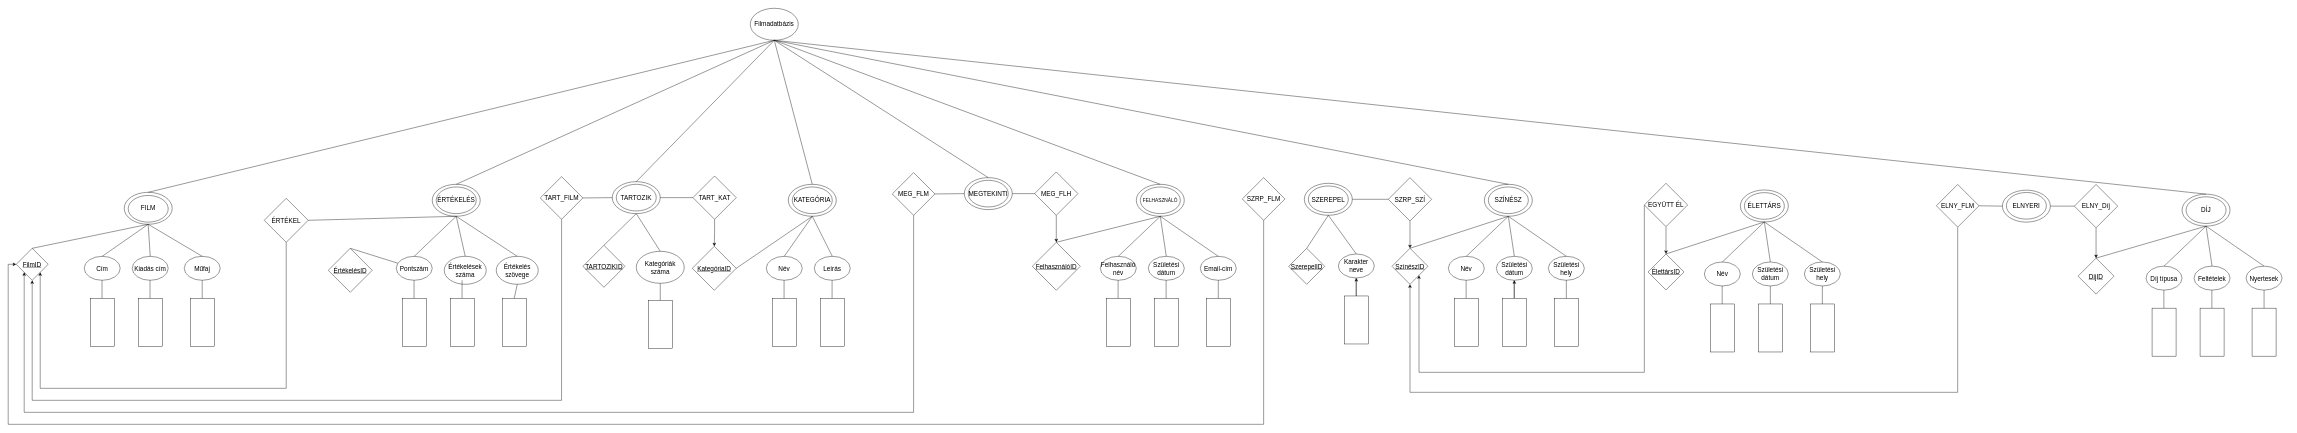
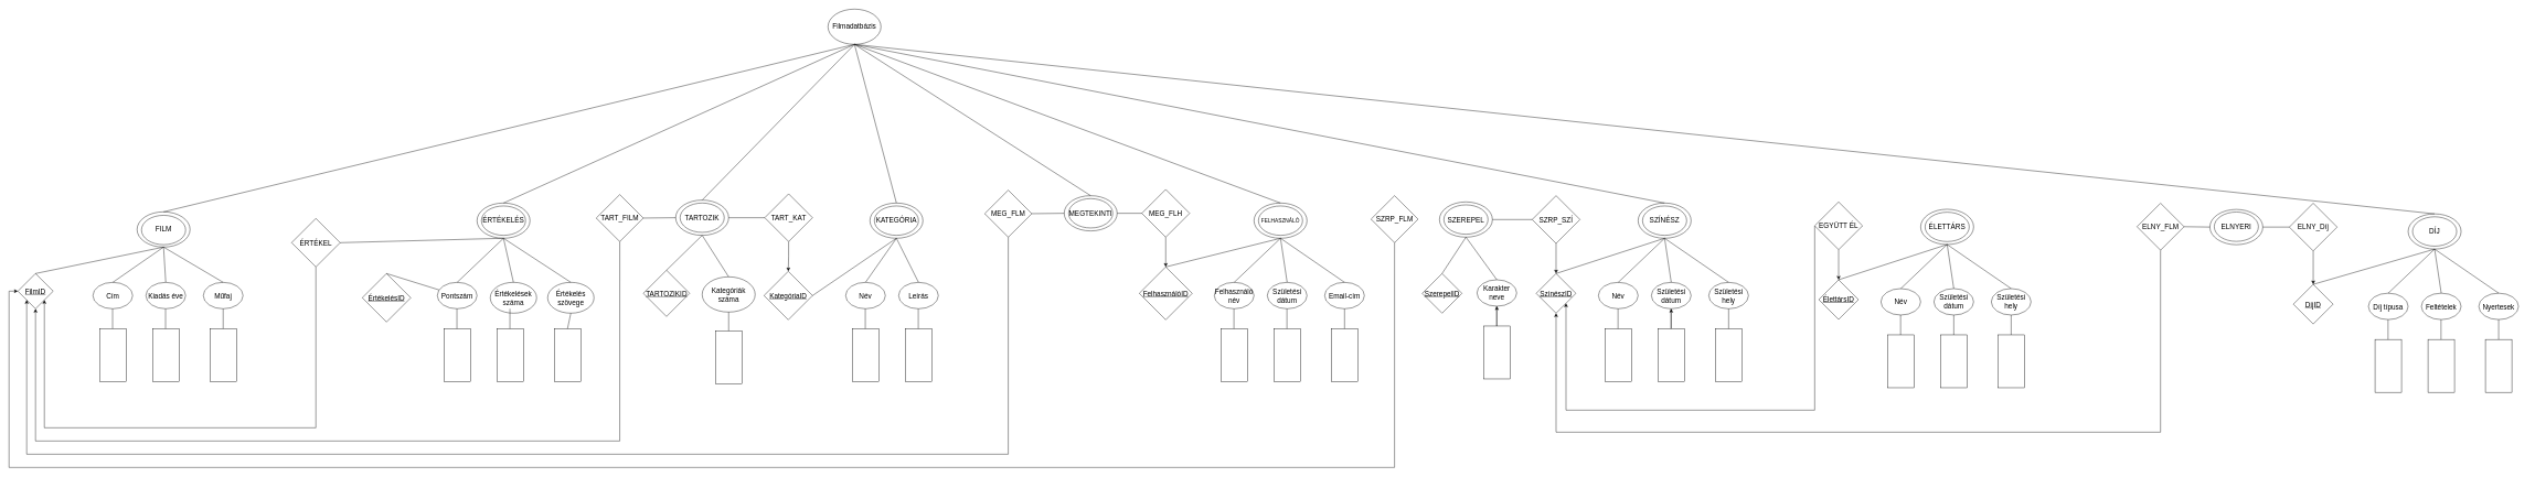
- <mxCell id="6" value="Kiadás cím" style="ellipse;whiteSpace=wrap;html=1;fontSize=16;" parent="1" vertex="1"><mxGeometry x="330" y="640" width="90" height="60" as="geometry" /></mxCell>
+ <mxCell id="6" value="Kiadás éve" style="ellipse;whiteSpace=wrap;html=1;fontSize=16;" parent="1" vertex="1"><mxGeometry x="330" y="640" width="90" height="60" as="geometry" /></mxCell>
